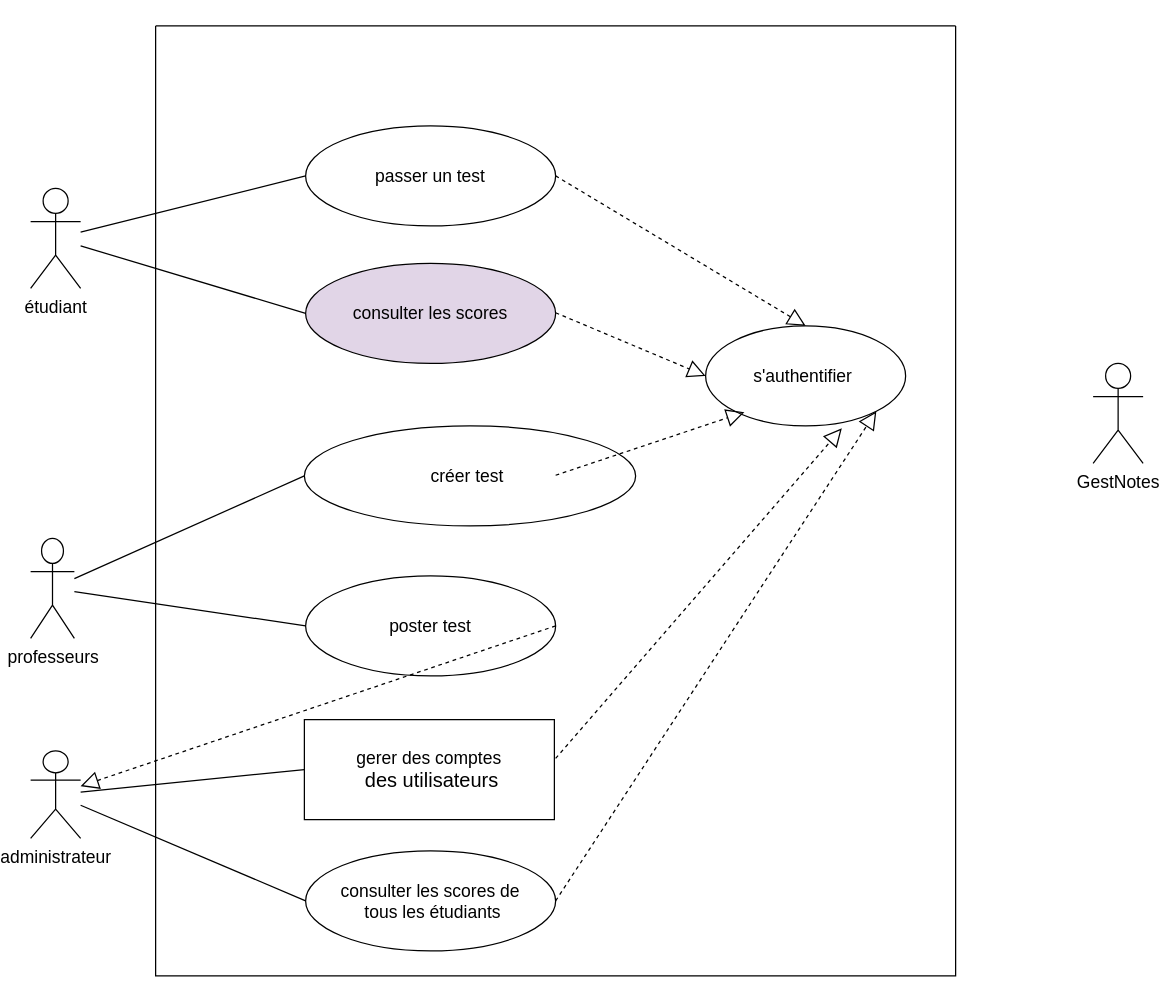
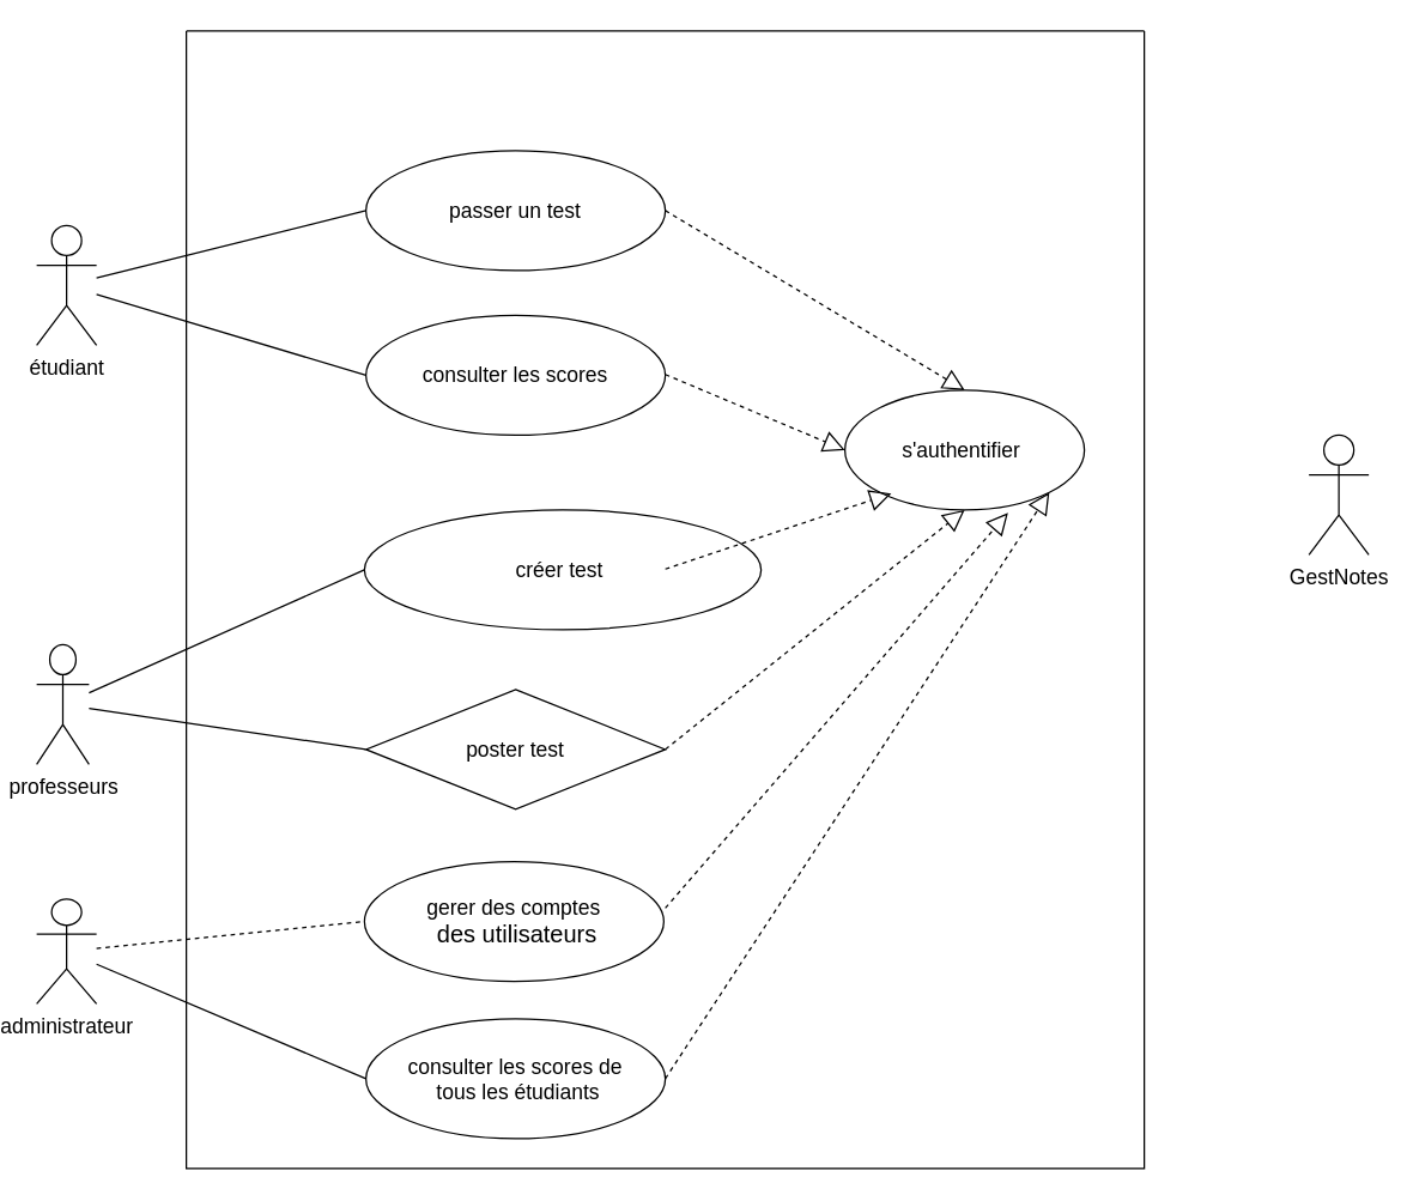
- <mxCell id="4" value="&lt;font style=&quot;font-size: 14px;&quot;&gt;consulter les scores&lt;/font&gt;" style="ellipse;whiteSpace=wrap;html=1;fillColor=#e1d5e7;" vertex="1" parent="2"><mxGeometry x="120" y="190" width="200" height="80" as="geometry" /></mxCell>
+ <mxCell id="4" value="&lt;font style=&quot;font-size: 14px;&quot;&gt;consulter les scores&lt;/font&gt;" style="ellipse;whiteSpace=wrap;html=1;" vertex="1" parent="2"><mxGeometry x="120" y="190" width="200" height="80" as="geometry" /></mxCell>
- <mxCell id="6" value="&lt;font style=&quot;font-size: 14px;&quot;&gt;poster test&lt;/font&gt;" style="ellipse;whiteSpace=wrap;html=1;" vertex="1" parent="2"><mxGeometry x="120" y="440" width="200" height="80" as="geometry" /></mxCell>
+ <mxCell id="6" value="&lt;font style=&quot;font-size: 14px;&quot;&gt;poster test&lt;/font&gt;" style="rhombus;whiteSpace=wrap;html=1;" vertex="1" parent="2"><mxGeometry x="120" y="440" width="200" height="80" as="geometry" /></mxCell>
- <mxCell id="12" value="" style="endArrow=block;dashed=1;endFill=0;endSize=12;html=1;rounded=0;exitX=1;exitY=0.5;exitDx=0;exitDy=0;exitPerimeter=0;" edge="1" parent="2" source="6" target="23"><mxGeometry width="160" relative="1" as="geometry"><mxPoint x="330" y="479.5" as="sourcePoint" /><mxPoint x="490" y="479.5" as="targetPoint" /></mxGeometry></mxCell>
+ <mxCell id="12" value="" style="endArrow=block;dashed=1;endFill=0;endSize=12;html=1;rounded=0;entryX=0.5;entryY=1;entryDx=0;entryDy=0;exitX=1;exitY=0.5;exitDx=0;exitDy=0;exitPerimeter=0;" edge="1" parent="2" source="6" target="7"><mxGeometry width="160" relative="1" as="geometry"><mxPoint x="330" y="479.5" as="sourcePoint" /><mxPoint x="490" y="479.5" as="targetPoint" /></mxGeometry></mxCell>
- <mxCell id="8" value="&lt;font style=&quot;font-size: 14px;&quot;&gt;gerer&amp;nbsp;des comptes&lt;/font&gt;&lt;div&gt;&lt;font size=&quot;3&quot;&gt;&amp;nbsp;des utilisateurs&lt;/font&gt;&lt;/div&gt;" style="whiteSpace=wrap;html=1;rounded=0;" vertex="1" parent="2"><mxGeometry x="119" y="555" width="200" height="80" as="geometry" /></mxCell>
+ <mxCell id="8" value="&lt;font style=&quot;font-size: 14px;&quot;&gt;gerer&amp;nbsp;des comptes&lt;/font&gt;&lt;div&gt;&lt;font size=&quot;3&quot;&gt;&amp;nbsp;des utilisateurs&lt;/font&gt;&lt;/div&gt;" style="ellipse;whiteSpace=wrap;html=1;" vertex="1" parent="2"><mxGeometry x="119" y="555" width="200" height="80" as="geometry" /></mxCell>
- <mxCell id="24" value="" style="endArrow=none;html=1;rounded=0;entryX=0;entryY=0.5;entryDx=0;entryDy=0;" edge="1" parent="1" source="23" target="8"><mxGeometry width="50" height="50" relative="1" as="geometry"><mxPoint x="350" y="420" as="sourcePoint" /><mxPoint x="400" y="370" as="targetPoint" /></mxGeometry></mxCell>
+ <mxCell id="24" value="" style="endArrow=none;html=1;rounded=0;entryX=0;entryY=0.5;entryDx=0;entryDy=0;dashed=1;" edge="1" parent="1" source="23" target="8"><mxGeometry width="50" height="50" relative="1" as="geometry"><mxPoint x="350" y="420" as="sourcePoint" /><mxPoint x="400" y="370" as="targetPoint" /></mxGeometry></mxCell>
